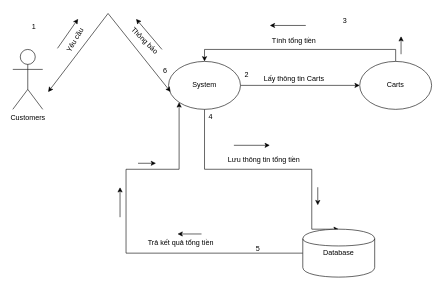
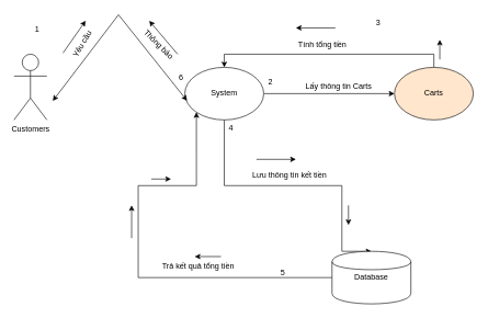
- <mxCell id="13" value="Lấy thông tin Carts" style="text;html=1;align=center;verticalAlign=middle;resizable=0;points=[];autosize=1;strokeColor=none;fillColor=none;" vertex="1" parent="1"><mxGeometry x="429" y="117" width="120" height="30" as="geometry" /></mxCell>
+ <mxCell id="13" value="Lấy thông tin Carts" style="text;html=1;align=center;verticalAlign=middle;resizable=0;points=[];autosize=1;strokeColor=none;fillColor=none;" vertex="1" parent="1"><mxGeometry x="454" y="117" width="120" height="30" as="geometry" /></mxCell>
- <mxCell id="10" value="Carts" style="ellipse;whiteSpace=wrap;html=1;" vertex="1" parent="1"><mxGeometry x="599" y="102" width="120" height="80" as="geometry" /></mxCell>
+ <mxCell id="10" value="Carts" style="ellipse;whiteSpace=wrap;html=1;fillColor=#ffe6cc;" vertex="1" parent="1"><mxGeometry x="599" y="102" width="120" height="80" as="geometry" /></mxCell>
- <mxCell id="18" value="Lưu thông tin tổng tiền" style="text;html=1;align=center;verticalAlign=middle;resizable=0;points=[];autosize=1;strokeColor=none;fillColor=none;" vertex="1" parent="1"><mxGeometry x="369" y="252" width="140" height="30" as="geometry" /></mxCell>
+ <mxCell id="18" value="Lưu thông tin kết tiền" style="text;html=1;align=center;verticalAlign=middle;resizable=0;points=[];autosize=1;strokeColor=none;fillColor=none;" vertex="1" parent="1"><mxGeometry x="369" y="252" width="140" height="30" as="geometry" /></mxCell>
